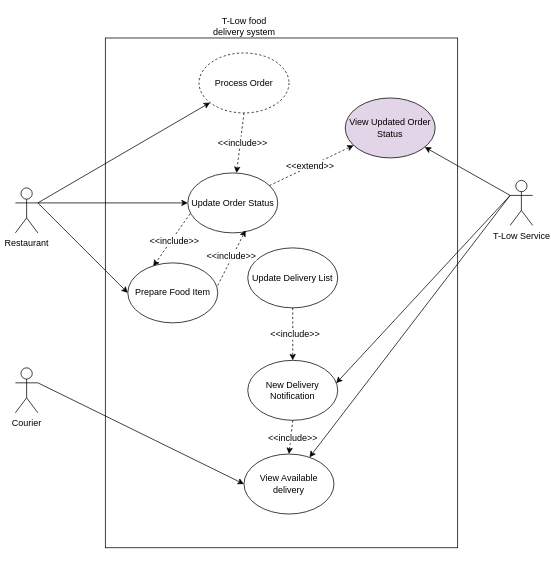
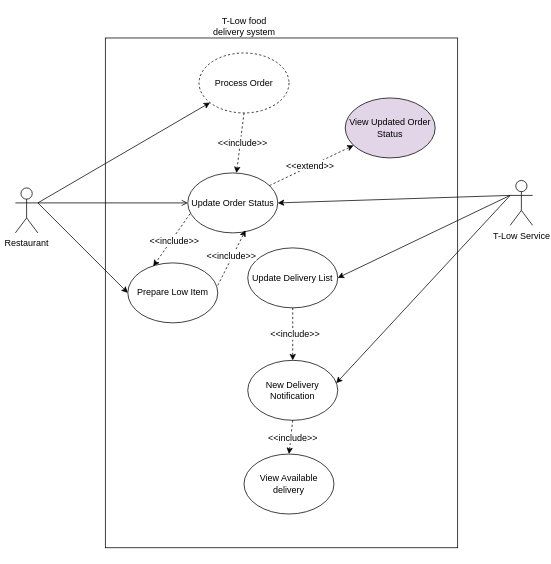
- <mxCell id="11" value="" style="endArrow=classic;html=1;rounded=0;exitX=0;exitY=0.333;exitDx=0;exitDy=0;exitPerimeter=0;" parent="1" source="6" target="29" edge="1"><mxGeometry width="50" height="50" relative="1" as="geometry"><mxPoint x="310" y="400" as="sourcePoint" /><mxPoint x="360" y="350" as="targetPoint" /></mxGeometry></mxCell>
+ <mxCell id="11" value="" style="endArrow=classic;html=1;rounded=0;exitX=0;exitY=0.333;exitDx=0;exitDy=0;exitPerimeter=0;entryX=1;entryY=0.5;entryDx=0;entryDy=0;" parent="1" source="6" target="9" edge="1"><mxGeometry width="50" height="50" relative="1" as="geometry"><mxPoint x="310" y="400" as="sourcePoint" /><mxPoint x="360" y="350" as="targetPoint" /></mxGeometry></mxCell>
- <mxCell id="10" value="" style="endArrow=classic;html=1;rounded=0;exitX=1;exitY=0.333;exitDx=0;exitDy=0;exitPerimeter=0;entryX=0;entryY=0.5;entryDx=0;entryDy=0;" parent="1" source="4" target="9" edge="1"><mxGeometry width="50" height="50" relative="1" as="geometry"><mxPoint x="310" y="350" as="sourcePoint" /><mxPoint x="360" y="300" as="targetPoint" /></mxGeometry></mxCell>
+ <mxCell id="10" value="" style="endArrow=open;html=1;rounded=0;exitX=1;exitY=0.333;exitDx=0;exitDy=0;exitPerimeter=0;entryX=0;entryY=0.5;entryDx=0;entryDy=0;" parent="1" source="4" target="9" edge="1"><mxGeometry width="50" height="50" relative="1" as="geometry"><mxPoint x="310" y="350" as="sourcePoint" /><mxPoint x="360" y="300" as="targetPoint" /></mxGeometry></mxCell>
- <mxCell id="12" value="Prepare Food Item" style="ellipse;whiteSpace=wrap;html=1;" parent="1" vertex="1"><mxGeometry x="170" y="350" width="120" height="80" as="geometry" /></mxCell>
+ <mxCell id="12" value="Prepare Low Item" style="ellipse;whiteSpace=wrap;html=1;" parent="1" vertex="1"><mxGeometry x="170" y="350" width="120" height="80" as="geometry" /></mxCell>
- <mxCell id="16" value="" style="endArrow=classic;html=1;rounded=0;exitX=0;exitY=0.333;exitDx=0;exitDy=0;exitPerimeter=0;" parent="1" source="6" target="24" edge="1"><mxGeometry width="50" height="50" relative="1" as="geometry"><mxPoint x="610" y="270" as="sourcePoint" /><mxPoint x="480" y="380" as="targetPoint" /></mxGeometry></mxCell>
+ <mxCell id="16" value="" style="endArrow=classic;html=1;rounded=0;entryX=1;entryY=0.5;entryDx=0;entryDy=0;exitX=0;exitY=0.333;exitDx=0;exitDy=0;exitPerimeter=0;" parent="1" source="6" target="14" edge="1"><mxGeometry width="50" height="50" relative="1" as="geometry"><mxPoint x="610" y="270" as="sourcePoint" /><mxPoint x="480" y="380" as="targetPoint" /></mxGeometry></mxCell>
- <mxCell id="5" value="Courier" style="shape=umlActor;verticalLabelPosition=bottom;verticalAlign=top;html=1;outlineConnect=0;" parent="1" vertex="1"><mxGeometry x="20" y="490" width="30" height="60" as="geometry" /></mxCell>
- <mxCell id="25" value="" style="endArrow=classic;html=1;rounded=0;fontSize=12;exitX=1;exitY=0.333;exitDx=0;exitDy=0;exitPerimeter=0;entryX=0;entryY=0.5;entryDx=0;entryDy=0;" parent="1" source="5" target="24" edge="1"><mxGeometry width="50" height="50" relative="1" as="geometry"><mxPoint x="430" y="710" as="sourcePoint" /><mxPoint x="480" y="660" as="targetPoint" /></mxGeometry></mxCell>
